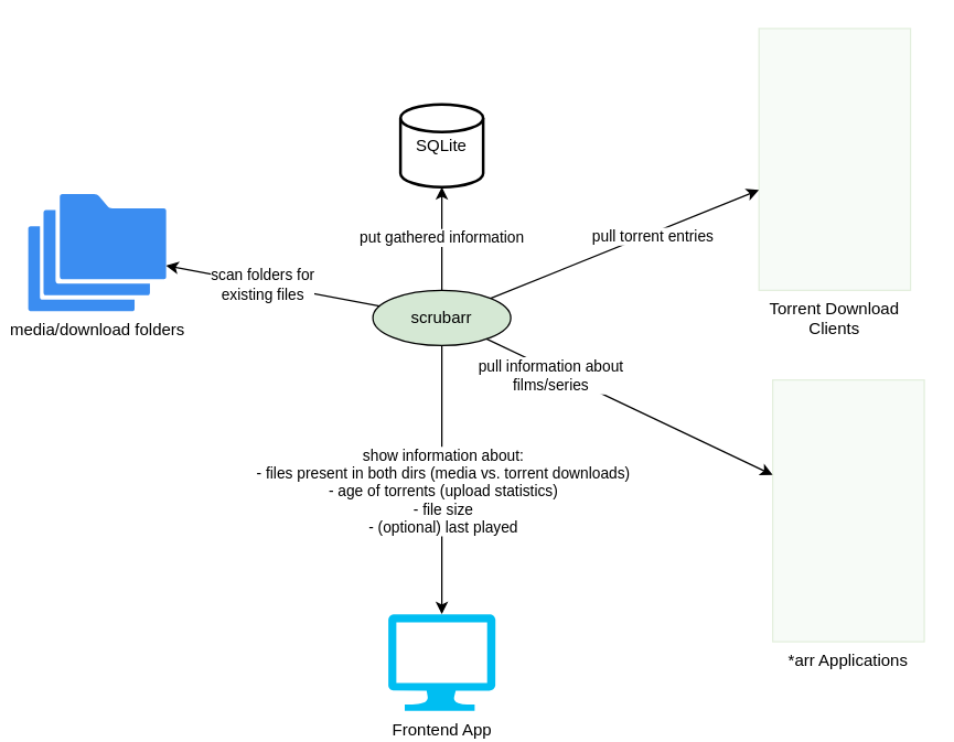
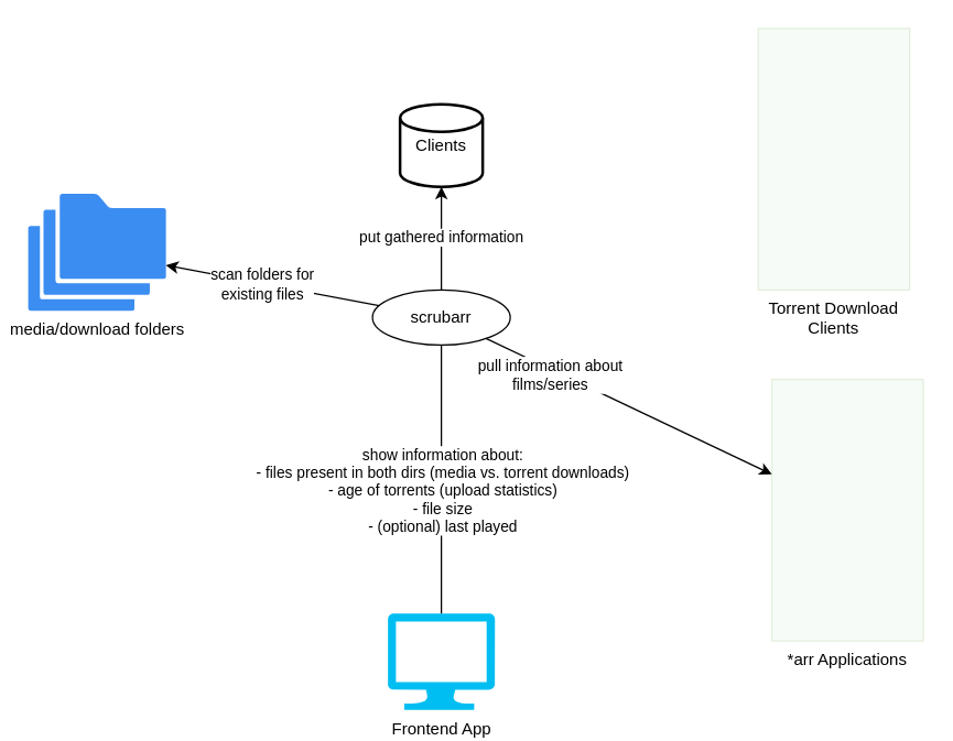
- <mxCell id="2" value="SQLite" style="strokeWidth=2;html=1;shape=mxgraph.flowchart.database;whiteSpace=wrap;" vertex="1" parent="1"><mxGeometry x="290" y="75" width="60" height="60" as="geometry" /></mxCell>
+ <mxCell id="2" value="Clients" style="strokeWidth=2;html=1;shape=mxgraph.flowchart.database;whiteSpace=wrap;" vertex="1" parent="1"><mxGeometry x="290" y="75" width="60" height="60" as="geometry" /></mxCell>
- <mxCell id="3" style="rounded=0;orthogonalLoop=1;jettySize=auto;html=1;startArrow=none;endArrow=classic;segment=10;sourcePerimeterSpacing=0;targetPerimeterSpacing=0;startFill=0;curved=0;endFill=1;" edge="1" parent="1" source="7" target="13"><mxGeometry relative="1" as="geometry" /></mxCell>
- <mxCell id="4" value="pull torrent entries" style="edgeLabel;html=1;align=center;verticalAlign=middle;resizable=0;points=[];" vertex="1" connectable="0" parent="3"><mxGeometry x="-0.089" y="1" relative="1" as="geometry"><mxPoint x="29" y="-8" as="offset" /></mxGeometry></mxCell>
- <mxCell id="7" value="scrubarr" style="ellipse;whiteSpace=wrap;html=1;align=center;newEdgeStyle={&quot;edgeStyle&quot;:&quot;entityRelationEdgeStyle&quot;,&quot;startArrow&quot;:&quot;none&quot;,&quot;endArrow&quot;:&quot;none&quot;,&quot;segment&quot;:10,&quot;curved&quot;:1,&quot;sourcePerimeterSpacing&quot;:0,&quot;targetPerimeterSpacing&quot;:0};treeFolding=1;treeMoving=1;fillColor=#d5e8d4;" vertex="1" parent="1"><mxGeometry x="270" y="210" width="100" height="40" as="geometry" /></mxCell>
+ <mxCell id="7" value="scrubarr" style="ellipse;whiteSpace=wrap;html=1;align=center;newEdgeStyle={&quot;edgeStyle&quot;:&quot;entityRelationEdgeStyle&quot;,&quot;startArrow&quot;:&quot;none&quot;,&quot;endArrow&quot;:&quot;none&quot;,&quot;segment&quot;:10,&quot;curved&quot;:1,&quot;sourcePerimeterSpacing&quot;:0,&quot;targetPerimeterSpacing&quot;:0};treeFolding=1;treeMoving=1;" vertex="1" parent="1"><mxGeometry x="270" y="210" width="100" height="40" as="geometry" /></mxCell>
- <mxCell id="10" style="rounded=0;orthogonalLoop=1;jettySize=auto;html=1;startArrow=none;endArrow=classic;segment=10;sourcePerimeterSpacing=0;targetPerimeterSpacing=0;entryX=0.5;entryY=0;entryDx=0;entryDy=0;entryPerimeter=0;endFill=1;" edge="1" parent="1" source="7" target="9"><mxGeometry relative="1" as="geometry" /></mxCell>
+ <mxCell id="10" style="rounded=0;orthogonalLoop=1;jettySize=auto;html=1;startArrow=none;endArrow=none;segment=10;sourcePerimeterSpacing=0;targetPerimeterSpacing=0;entryX=0.5;entryY=0;entryDx=0;entryDy=0;entryPerimeter=0;endFill=1;" edge="1" parent="1" source="7" target="9"><mxGeometry relative="1" as="geometry" /></mxCell>
